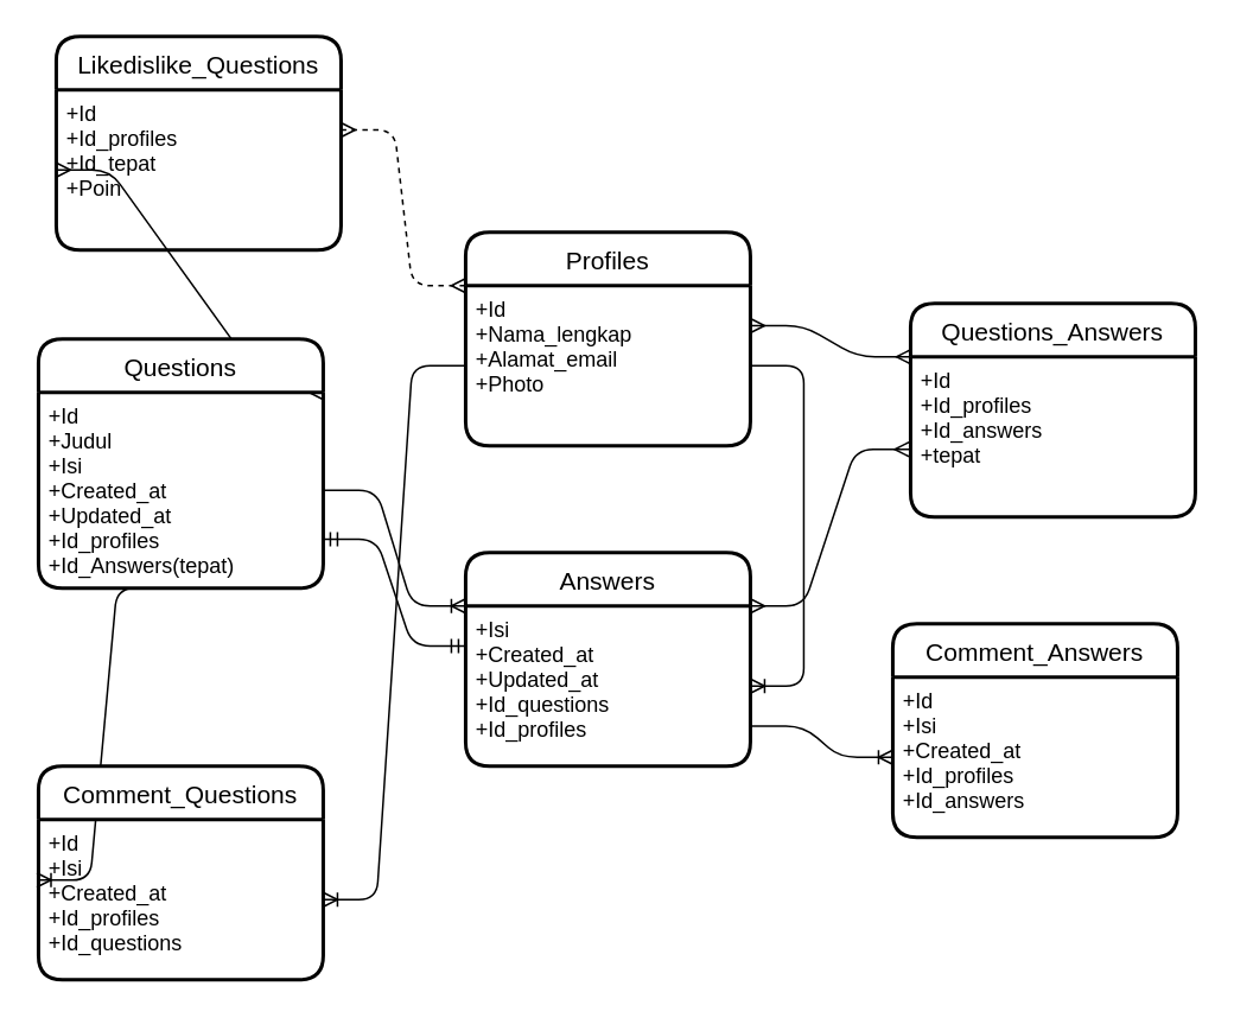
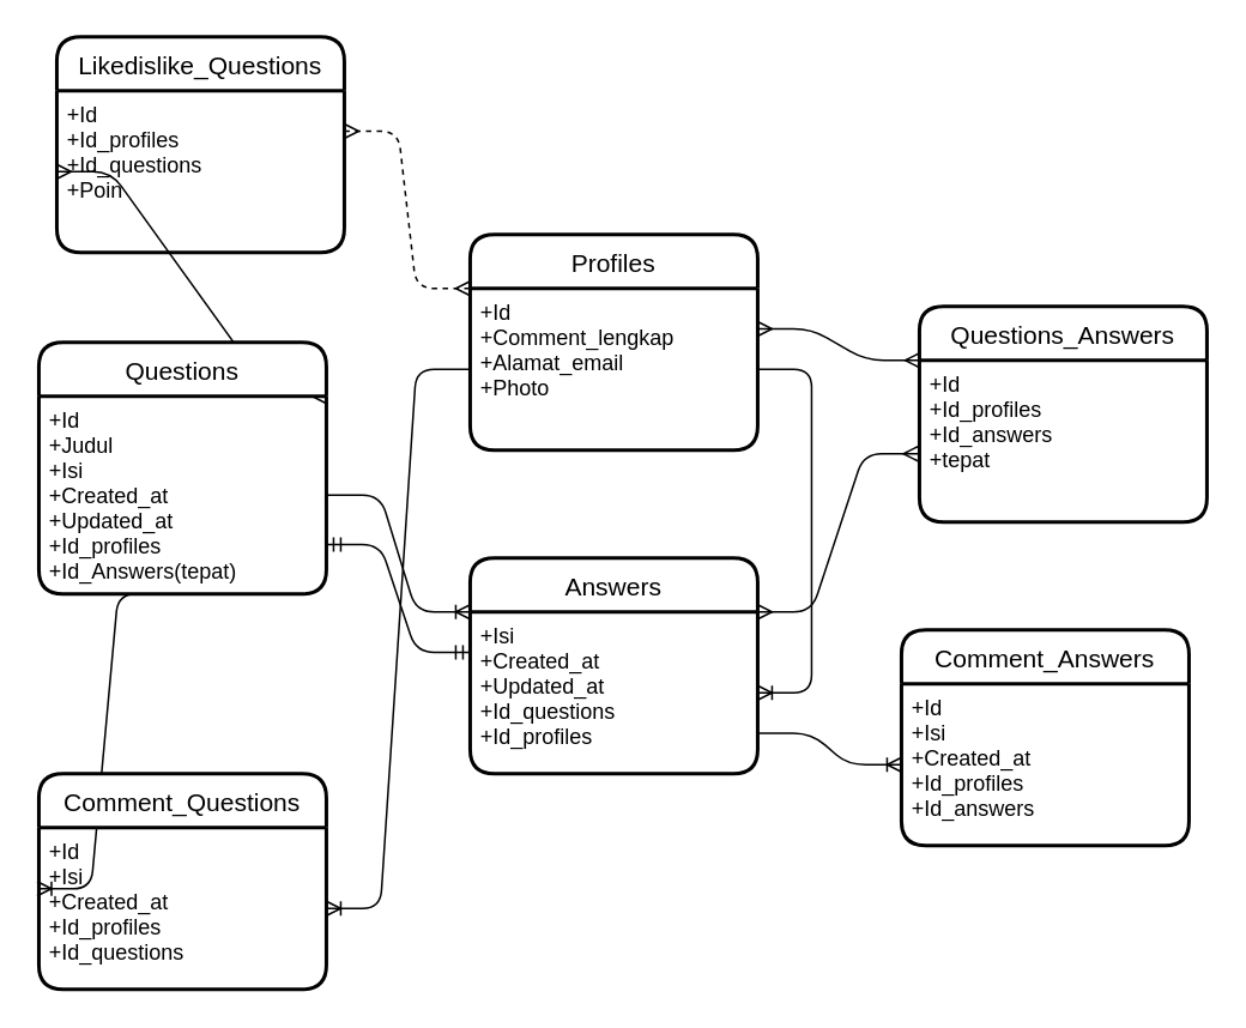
- <mxCell id="23" value="+Id&#10;+Id_profiles&#10;+Id_tepat&#10;+Poin" style="align=left;strokeColor=none;fillColor=none;spacingLeft=4;fontSize=12;verticalAlign=top;resizable=0;rotatable=0;part=1;" vertex="1" parent="22"><mxGeometry y="30" width="160" height="90" as="geometry" /></mxCell>
+ <mxCell id="23" value="+Id&#10;+Id_profiles&#10;+Id_questions&#10;+Poin" style="align=left;strokeColor=none;fillColor=none;spacingLeft=4;fontSize=12;verticalAlign=top;resizable=0;rotatable=0;part=1;" vertex="1" parent="22"><mxGeometry y="30" width="160" height="90" as="geometry" /></mxCell>
- <mxCell id="13" value="+Id&#10;+Nama_lengkap&#10;+Alamat_email&#10;+Photo" style="align=left;strokeColor=none;fillColor=none;spacingLeft=4;fontSize=12;verticalAlign=top;resizable=0;rotatable=0;part=1;" vertex="1" parent="12"><mxGeometry y="30" width="160" height="90" as="geometry" /></mxCell>
+ <mxCell id="13" value="+Id&#10;+Comment_lengkap&#10;+Alamat_email&#10;+Photo" style="align=left;strokeColor=none;fillColor=none;spacingLeft=4;fontSize=12;verticalAlign=top;resizable=0;rotatable=0;part=1;" vertex="1" parent="12"><mxGeometry y="30" width="160" height="90" as="geometry" /></mxCell>
